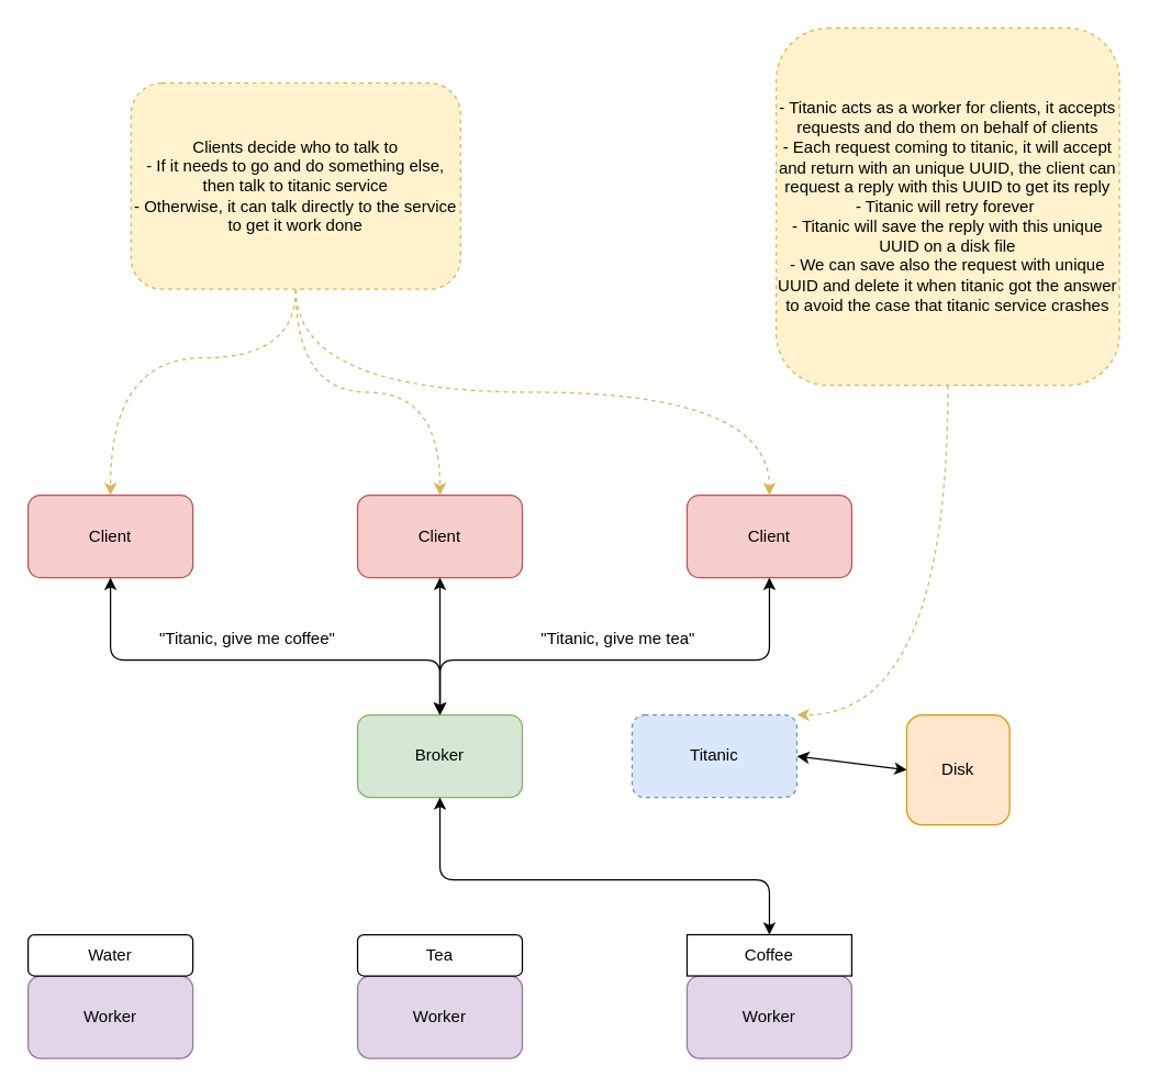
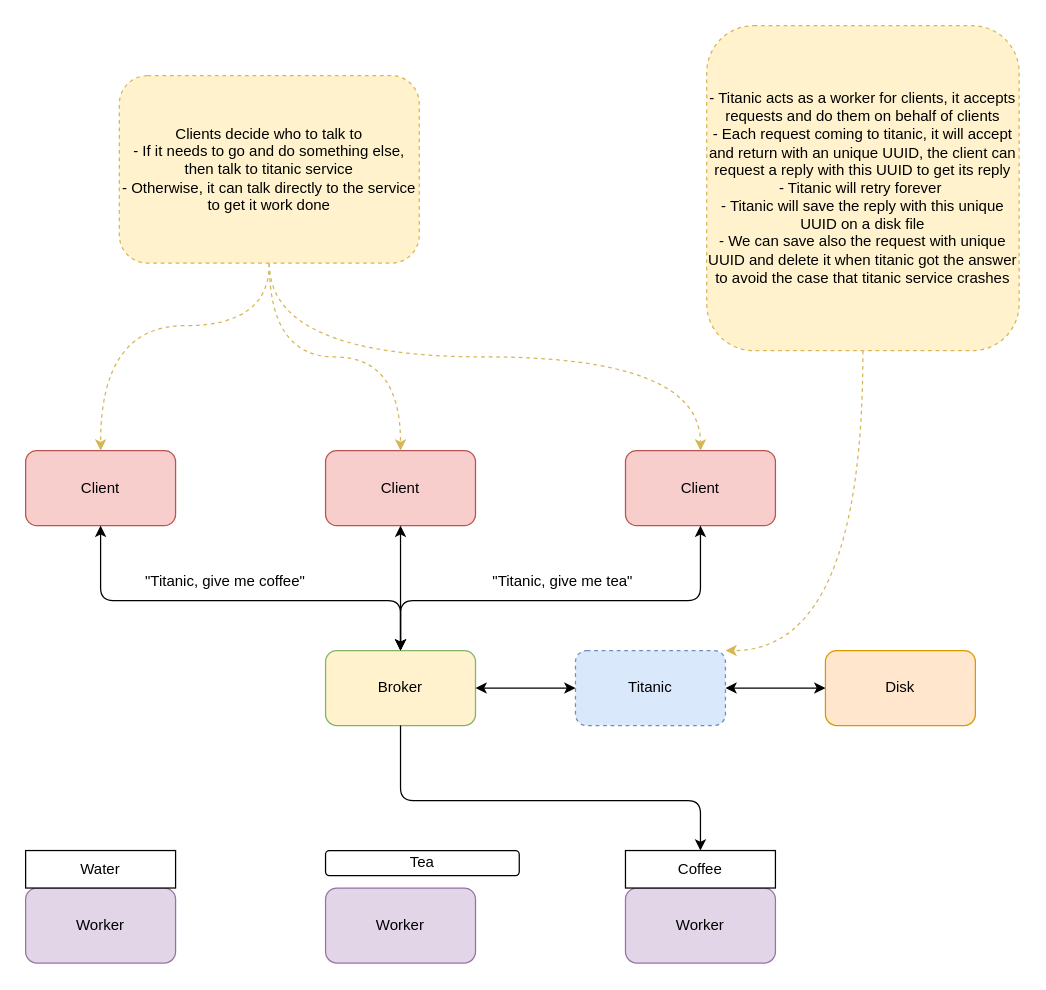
- <mxCell id="5" value="Broker" style="rounded=1;whiteSpace=wrap;html=1;fillColor=#d5e8d4;strokeColor=#82b366;" vertex="1" parent="1"><mxGeometry x="260" y="520" width="120" height="60" as="geometry" /></mxCell>
+ <mxCell id="5" value="Broker" style="rounded=1;whiteSpace=wrap;html=1;fillColor=#fff2cc;strokeColor=#82b366;" vertex="1" parent="1"><mxGeometry x="260" y="520" width="120" height="60" as="geometry" /></mxCell>
+ <mxCell id="18" value="" style="endArrow=classic;startArrow=classic;html=1;rounded=0;exitX=1;exitY=0.5;exitDx=0;exitDy=0;entryX=0;entryY=0.5;entryDx=0;entryDy=0;" edge="1" parent="1" source="5" target="16"><mxGeometry width="50" height="50" relative="1" as="geometry"><mxPoint x="450" y="740" as="sourcePoint" /><mxPoint x="500" y="690" as="targetPoint" /></mxGeometry></mxCell>
- <mxCell id="17" value="Disk" style="rounded=1;whiteSpace=wrap;html=1;fillColor=#ffe6cc;strokeColor=#d79b00;" vertex="1" parent="1"><mxGeometry x="660" y="520" width="75" height="80" as="geometry" /></mxCell>
+ <mxCell id="17" value="Disk" style="rounded=1;whiteSpace=wrap;html=1;fillColor=#ffe6cc;strokeColor=#d79b00;" vertex="1" parent="1"><mxGeometry x="660" y="520" width="120" height="60" as="geometry" /></mxCell>
- <mxCell id="15" value="" style="endArrow=classic;startArrow=classic;html=1;rounded=1;entryX=0.5;entryY=1;entryDx=0;entryDy=0;exitX=0.5;exitY=0;exitDx=0;exitDy=0;curved=0;" edge="1" parent="1" source="14" target="5"><mxGeometry width="50" height="50" relative="1" as="geometry"><mxPoint x="280" y="740" as="sourcePoint" /><mxPoint x="330" y="690" as="targetPoint" /><Array as="points"><mxPoint x="560" y="640" /><mxPoint x="320" y="640" /></Array></mxGeometry></mxCell>
+ <mxCell id="15" value="" style="endArrow=none;startArrow=classic;html=1;rounded=1;entryX=0.5;entryY=1;entryDx=0;entryDy=0;exitX=0.5;exitY=0;exitDx=0;exitDy=0;curved=0;" edge="1" parent="1" source="14" target="5"><mxGeometry width="50" height="50" relative="1" as="geometry"><mxPoint x="280" y="740" as="sourcePoint" /><mxPoint x="330" y="690" as="targetPoint" /><Array as="points"><mxPoint x="560" y="640" /><mxPoint x="320" y="640" /></Array></mxGeometry></mxCell>
- <mxCell id="10" value="Water" style="rounded=1;whiteSpace=wrap;html=1;" vertex="1" parent="1"><mxGeometry x="20" y="680" width="120" height="30" as="geometry" /></mxCell>
+ <mxCell id="10" value="Water" style="whiteSpace=wrap;html=1;rounded=0;" vertex="1" parent="1"><mxGeometry x="20" y="680" width="120" height="30" as="geometry" /></mxCell>
- <mxCell id="12" value="Tea" style="rounded=1;whiteSpace=wrap;html=1;" vertex="1" parent="1"><mxGeometry x="260" y="680" width="120" height="30" as="geometry" /></mxCell>
+ <mxCell id="12" value="Tea" style="rounded=1;whiteSpace=wrap;html=1;" vertex="1" parent="1"><mxGeometry x="260" y="680" width="155" height="20" as="geometry" /></mxCell>
